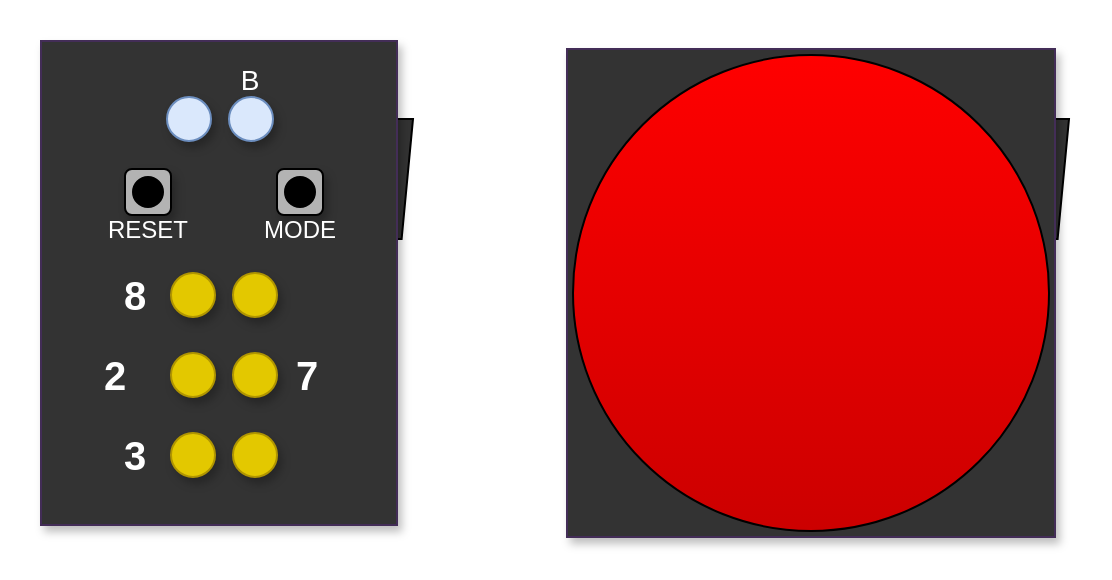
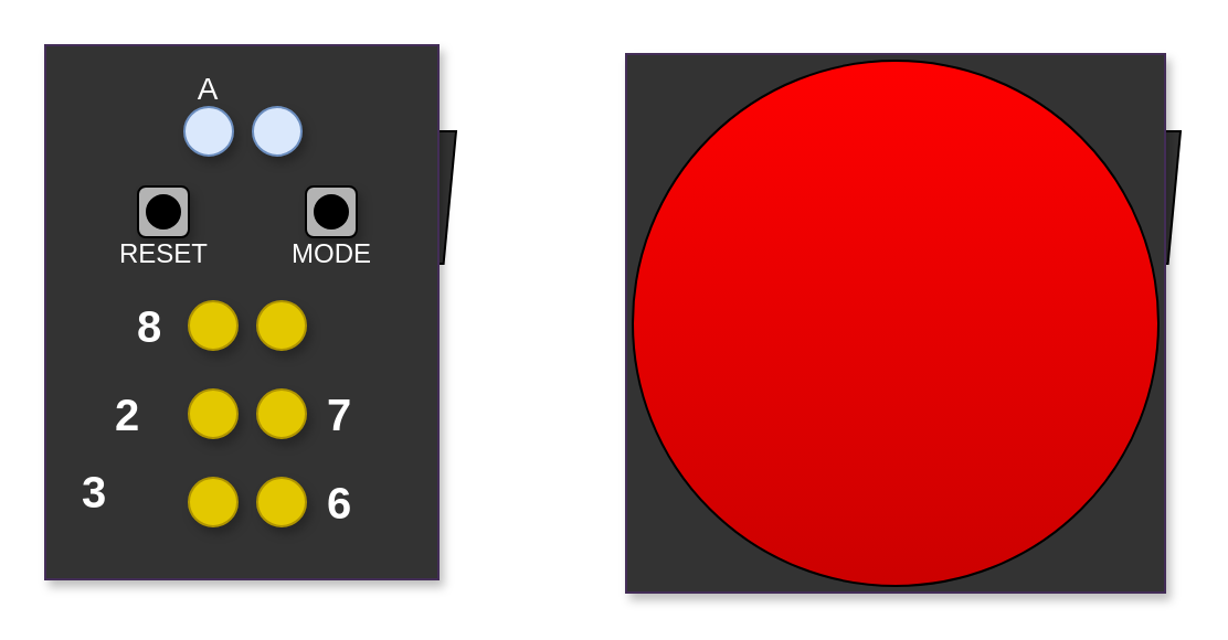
+ <mxCell id="26" value="A" style="text;html=1;align=center;verticalAlign=middle;whiteSpace=wrap;rounded=0;fillColor=none;fontColor=#FFFFFF;fontSize=14;fontStyle=0" vertex="1" parent="1"><mxGeometry x="84.5" y="31" width="18" height="17" as="geometry" /></mxCell>
- <mxCell id="27" value="B" style="text;html=1;align=center;verticalAlign=middle;whiteSpace=wrap;rounded=0;fillColor=none;fontColor=#FFFFFF;fontSize=14;fontStyle=0" vertex="1" parent="1"><mxGeometry x="115.5" y="31" width="18" height="17" as="geometry" /></mxCell>
- <mxCell id="19" value="3" style="text;html=1;align=center;verticalAlign=middle;whiteSpace=wrap;rounded=0;fillColor=none;fontColor=#FFFFFF;fontSize=20;fontStyle=1" vertex="1" parent="1"><mxGeometry x="52" y="213.5" width="31" height="27" as="geometry" /></mxCell>
+ <mxCell id="19" value="3" style="text;html=1;align=center;verticalAlign=middle;whiteSpace=wrap;rounded=0;fillColor=none;fontColor=#FFFFFF;fontSize=20;fontStyle=1" vertex="1" parent="1"><mxGeometry x="27" y="208.5" width="31" height="27" as="geometry" /></mxCell>
+ <mxCell id="21" value="6" style="text;html=1;align=center;verticalAlign=middle;whiteSpace=wrap;rounded=0;fillColor=none;fontColor=#FFFFFF;fontSize=20;fontStyle=1" vertex="1" parent="1"><mxGeometry x="138" y="213.5" width="31" height="27" as="geometry" /></mxCell>
